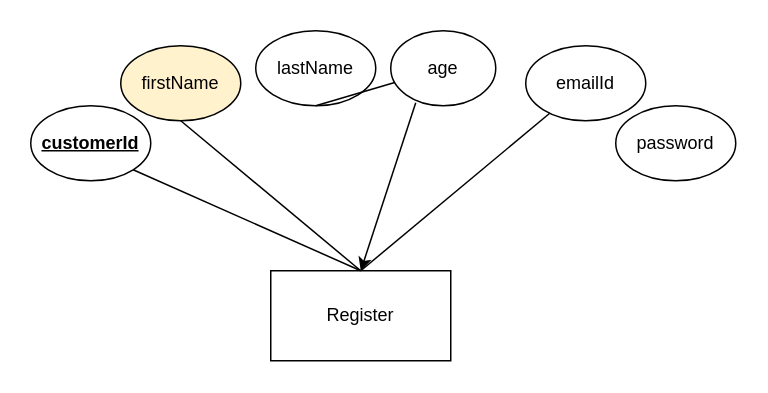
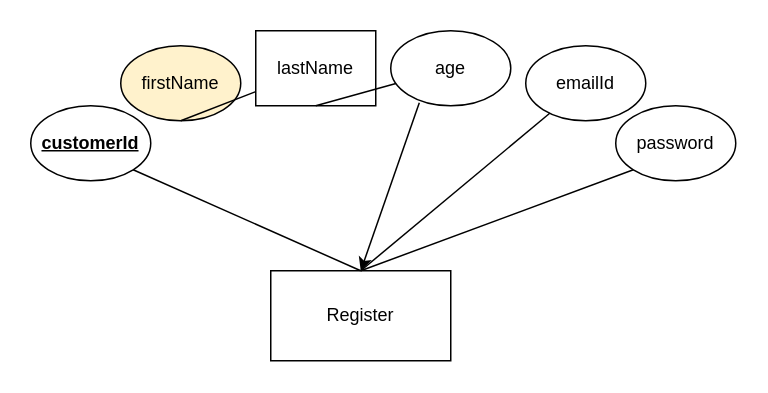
- <mxCell id="7" value="lastName" style="ellipse;whiteSpace=wrap;html=1;" vertex="1" parent="1"><mxGeometry x="170" width="80" height="50" as="geometry" y="20" /></mxCell>
+ <mxCell id="7" value="lastName" style="whiteSpace=wrap;html=1;rounded=0;" vertex="1" parent="1"><mxGeometry x="170" width="80" height="50" as="geometry" y="20" /></mxCell>
- <mxCell id="9" value="age" style="ellipse;whiteSpace=wrap;html=1;" vertex="1" parent="1"><mxGeometry x="260" y="20" width="70" height="50" as="geometry" /></mxCell>
+ <mxCell id="9" value="age" style="ellipse;whiteSpace=wrap;html=1;" vertex="1" parent="1"><mxGeometry x="260" width="80" height="50" as="geometry" y="20" /></mxCell>
- <mxCell id="6" value="" style="endArrow=none;html=1;exitX=0.5;exitY=1;exitDx=0;exitDy=0;entryX=0.5;entryY=0;entryDx=0;entryDy=0;" edge="1" parent="1" source="5" target="2"><mxGeometry width="50" height="50" relative="1" as="geometry"><mxPoint x="470" y="290" as="sourcePoint" /><mxPoint x="330" y="180" as="targetPoint" /></mxGeometry></mxCell>
+ <mxCell id="6" value="" style="endArrow=none;html=1;exitX=0.5;exitY=1;exitDx=0;exitDy=0;" edge="1" parent="1" source="5" target="7"><mxGeometry width="50" height="50" relative="1" as="geometry"><mxPoint x="470" y="290" as="sourcePoint" /><mxPoint x="330" y="180" as="targetPoint" /></mxGeometry></mxCell>
+ <mxCell id="14" value="" style="endArrow=none;html=1;exitX=0;exitY=1;exitDx=0;exitDy=0;entryX=0.5;entryY=0;entryDx=0;entryDy=0;" edge="1" source="13" parent="1" target="2"><mxGeometry width="50" height="50" relative="1" as="geometry"><mxPoint x="715" y="320" as="sourcePoint" /><mxPoint x="305" y="220" as="targetPoint" /></mxGeometry></mxCell>
